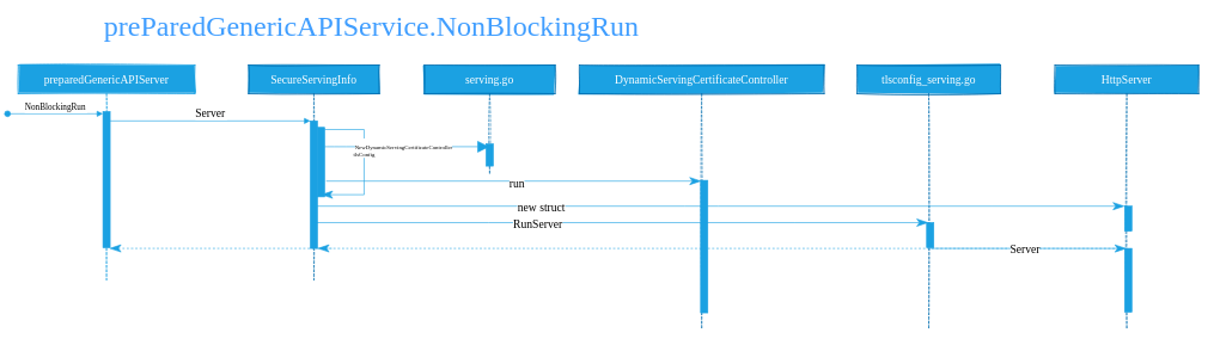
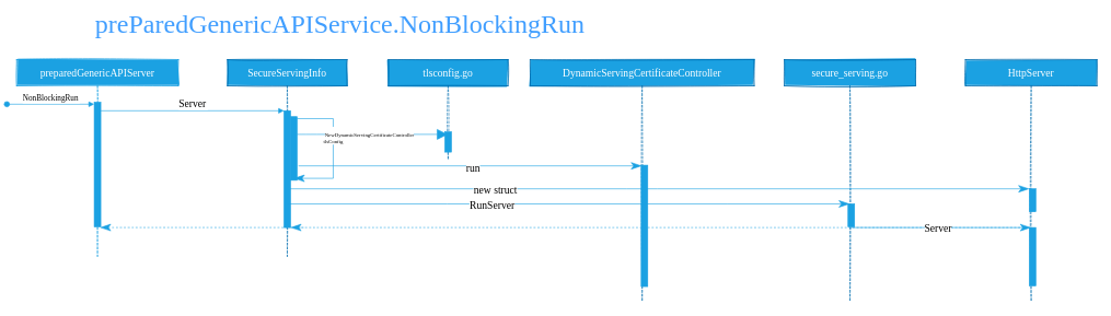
- <mxCell id="17" value="serving.go" style="shape=umlLifeline;perimeter=lifelinePerimeter;container=1;collapsible=0;recursiveResize=0;rounded=0;shadow=0;strokeWidth=1;sketch=1;hachureGap=4;fontFamily=Lucida Console;fontSize=16;fillColor=#1ba1e2;fontColor=#ffffff;strokeColor=#006EAF;fillStyle=solid;" vertex="1" parent="1"><mxGeometry x="586" y="90" width="182" height="152" as="geometry" /></mxCell>
+ <mxCell id="17" value="tlsconfig.go" style="shape=umlLifeline;perimeter=lifelinePerimeter;container=1;collapsible=0;recursiveResize=0;rounded=0;shadow=0;strokeWidth=1;sketch=1;hachureGap=4;fontFamily=Lucida Console;fontSize=16;fillColor=#1ba1e2;fontColor=#ffffff;strokeColor=#006EAF;fillStyle=solid;" vertex="1" parent="1"><mxGeometry x="586" y="90" width="182" height="152" as="geometry" /></mxCell>
- <mxCell id="21" value="tlsconfig_serving.go" style="shape=umlLifeline;perimeter=lifelinePerimeter;container=1;collapsible=0;recursiveResize=0;rounded=0;shadow=0;strokeWidth=1;sketch=1;hachureGap=4;fontFamily=Lucida Console;fontSize=16;fillColor=#1ba1e2;fontColor=#ffffff;strokeColor=#006EAF;fillStyle=solid;" vertex="1" parent="1"><mxGeometry x="1189" y="90" width="200" height="369" as="geometry" /></mxCell>
+ <mxCell id="21" value="secure_serving.go" style="shape=umlLifeline;perimeter=lifelinePerimeter;container=1;collapsible=0;recursiveResize=0;rounded=0;shadow=0;strokeWidth=1;sketch=1;hachureGap=4;fontFamily=Lucida Console;fontSize=16;fillColor=#1ba1e2;fontColor=#ffffff;strokeColor=#006EAF;fillStyle=solid;" vertex="1" parent="1"><mxGeometry x="1189" y="90" width="200" height="369" as="geometry" /></mxCell>
